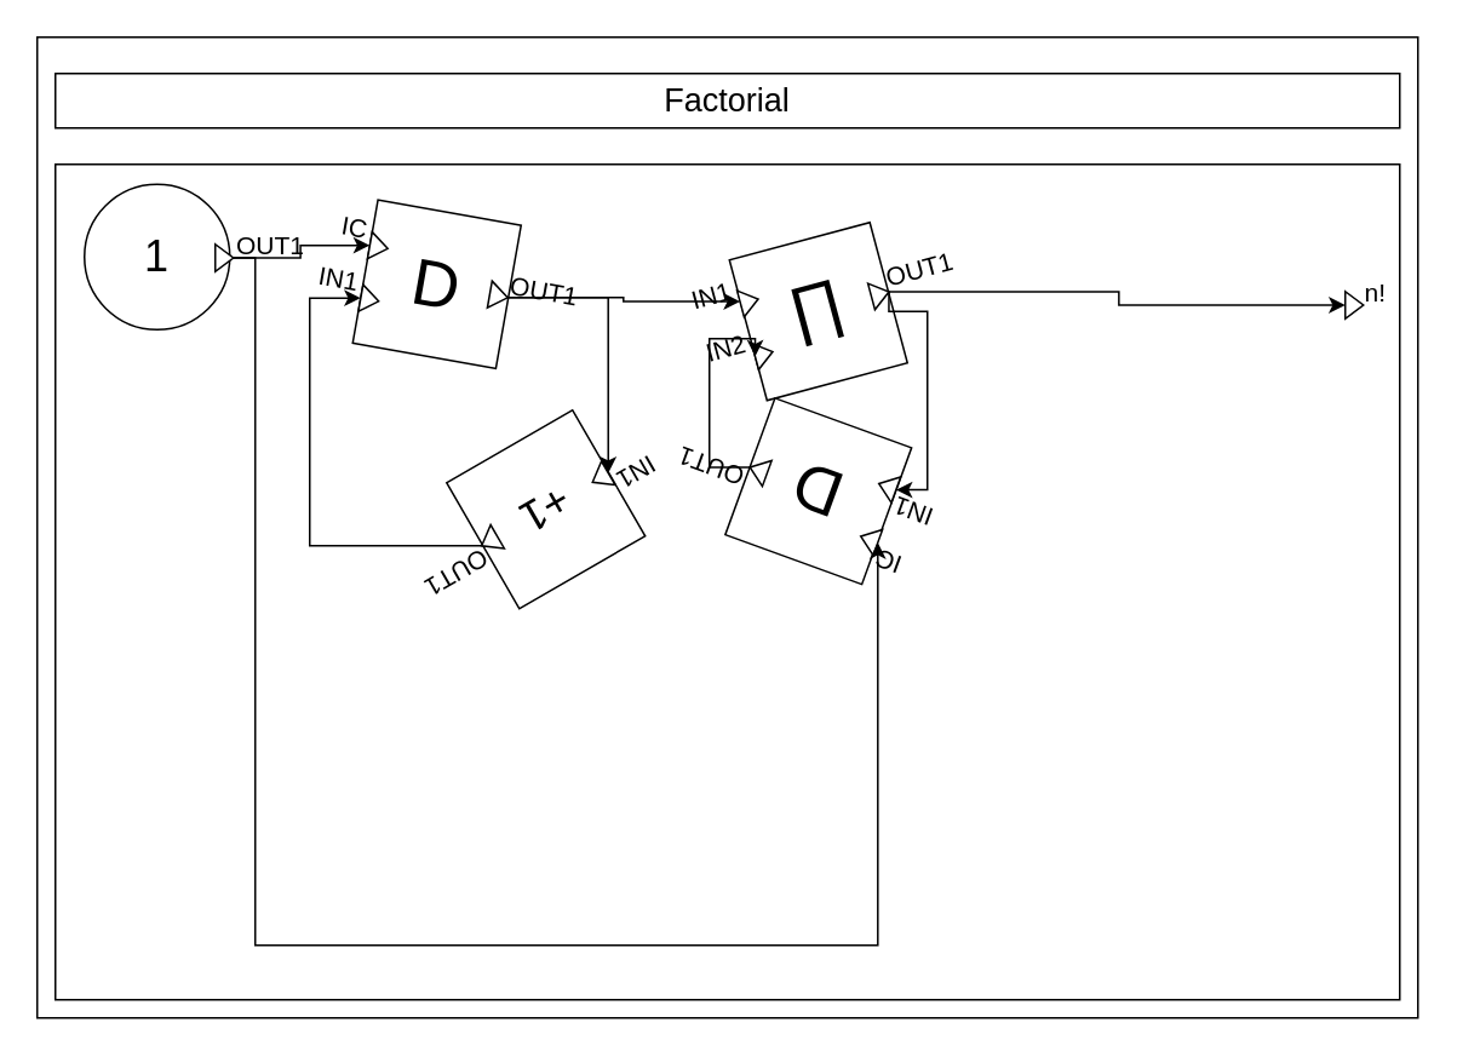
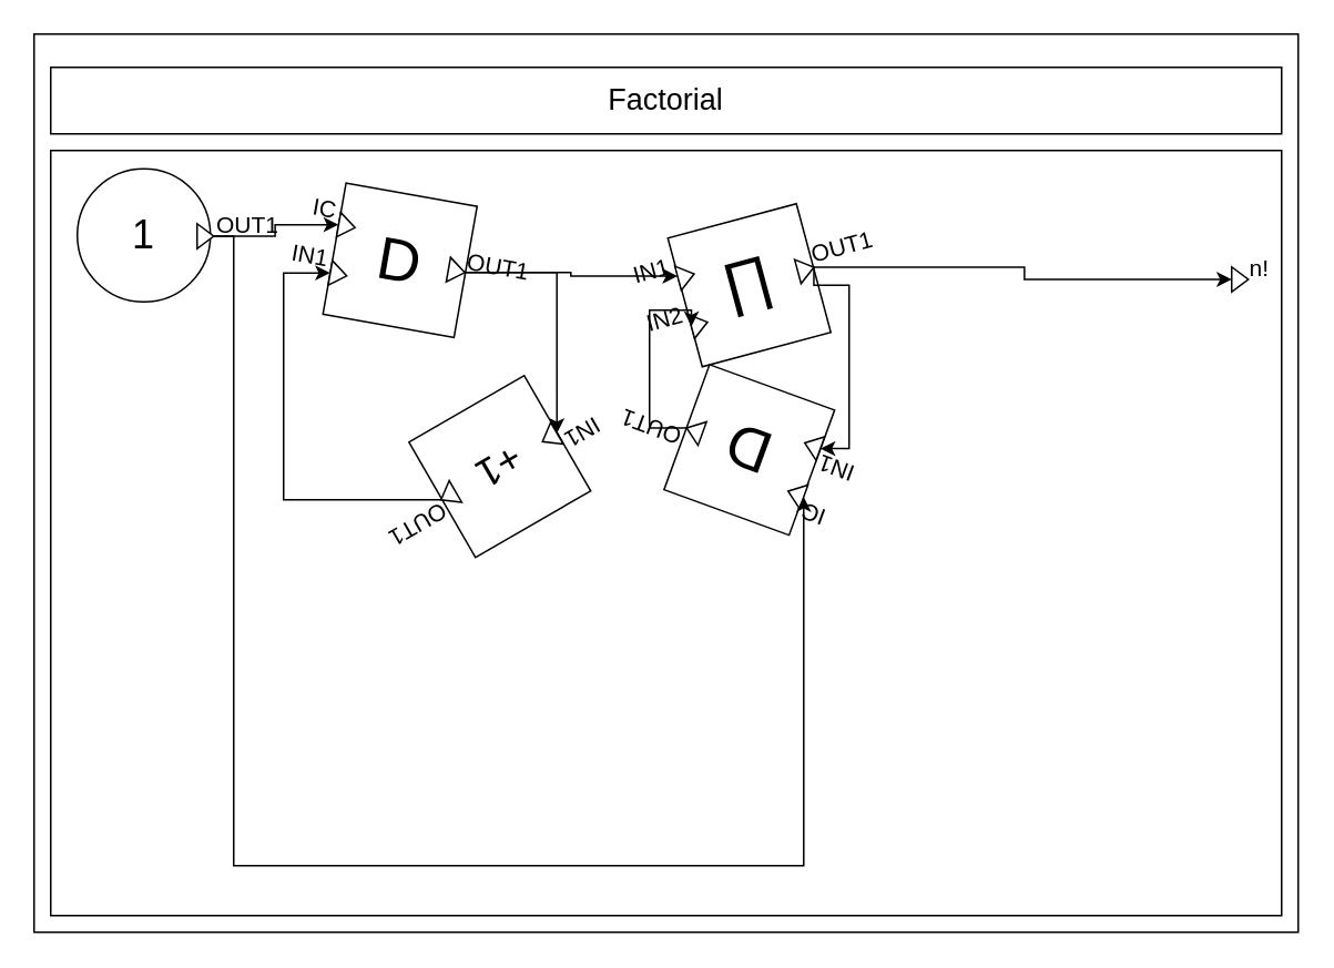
- <mxCell id="3" value="&lt;font color=&quot;#000000&quot;&gt;Factorial&lt;/font&gt;" style="rounded=0;whiteSpace=wrap;html=1;fontSize=18;connectable=0;allowArrows=0;rotatable=0;cloneable=0;deletable=0;" parent="2" vertex="1"><mxGeometry x="10" y="20" width="740" height="30" as="geometry" /></mxCell>
+ <mxCell id="3" value="&lt;font color=&quot;#000000&quot;&gt;Factorial&lt;/font&gt;" style="rounded=0;whiteSpace=wrap;html=1;fontSize=18;connectable=0;allowArrows=0;rotatable=0;cloneable=0;deletable=0;" parent="2" vertex="1"><mxGeometry x="10" y="20" width="740" height="40" as="geometry" /></mxCell>
